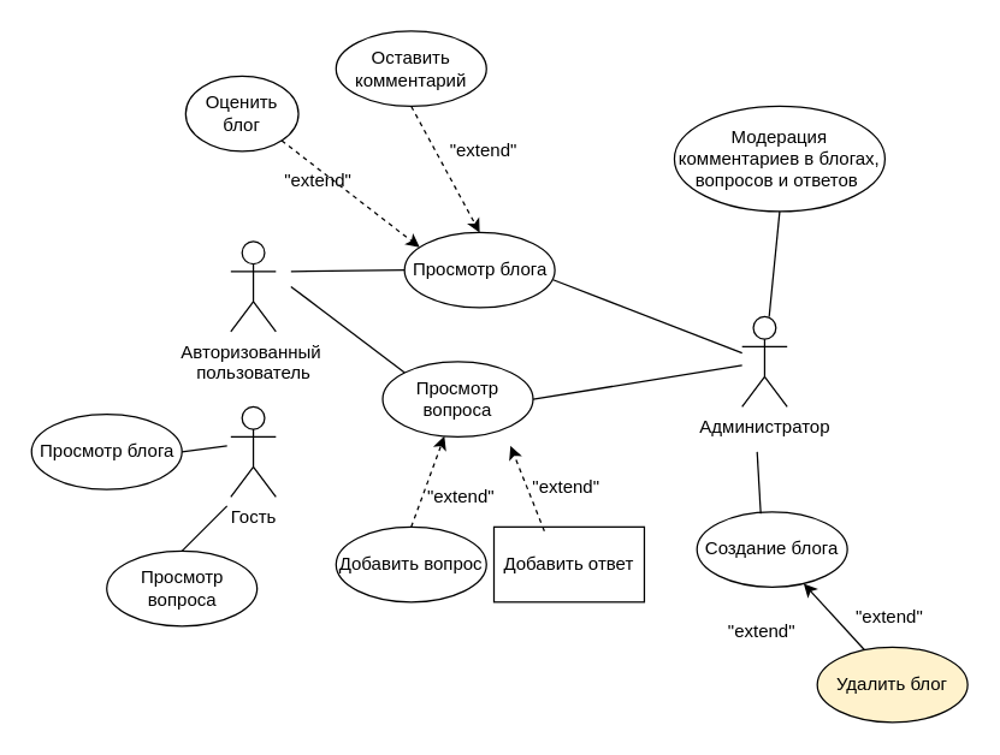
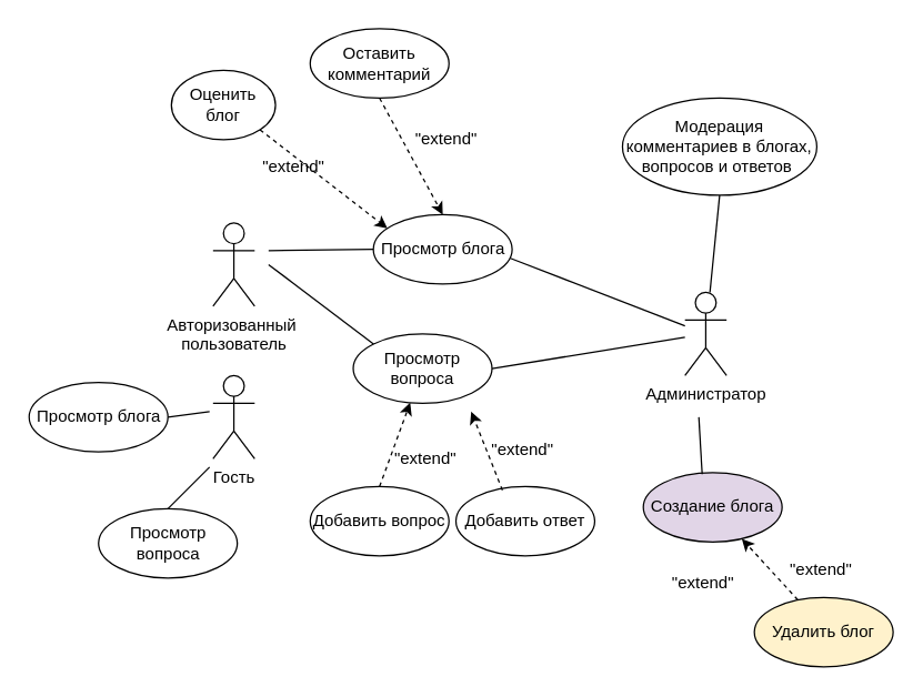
- <mxCell id="25" value="Создание блога" style="ellipse;whiteSpace=wrap;html=1;" parent="1" vertex="1"><mxGeometry x="463" y="340" width="100" height="50" as="geometry" /></mxCell>
+ <mxCell id="25" value="Создание блога" style="ellipse;whiteSpace=wrap;html=1;fillColor=#e1d5e7;" parent="1" vertex="1"><mxGeometry x="463" y="340" width="100" height="50" as="geometry" /></mxCell>
- <mxCell id="16" value="Добавить ответ" style="whiteSpace=wrap;html=1;rounded=0;" parent="1" vertex="1"><mxGeometry x="328" y="350" width="100" height="50" as="geometry" /></mxCell>
+ <mxCell id="16" value="Добавить ответ" style="ellipse;whiteSpace=wrap;html=1;" parent="1" vertex="1"><mxGeometry x="328" y="350" width="100" height="50" as="geometry" /></mxCell>
- <mxCell id="28" value="" style="endArrow=classic;dashed=0;html=1;rounded=0;endFill=1;startFill=0;exitX=0.313;exitY=0.035;exitDx=0;exitDy=0;exitPerimeter=0;" parent="1" source="27" target="25" edge="1"><mxGeometry width="50" height="50" relative="1" as="geometry"><mxPoint x="516" y="420" as="sourcePoint" /><mxPoint x="523" y="410" as="targetPoint" /></mxGeometry></mxCell>
+ <mxCell id="28" value="" style="endArrow=classic;dashed=1;html=1;rounded=0;endFill=1;startFill=0;exitX=0.313;exitY=0.035;exitDx=0;exitDy=0;exitPerimeter=0;" parent="1" source="27" target="25" edge="1"><mxGeometry width="50" height="50" relative="1" as="geometry"><mxPoint x="516" y="420" as="sourcePoint" /><mxPoint x="523" y="410" as="targetPoint" /></mxGeometry></mxCell>
